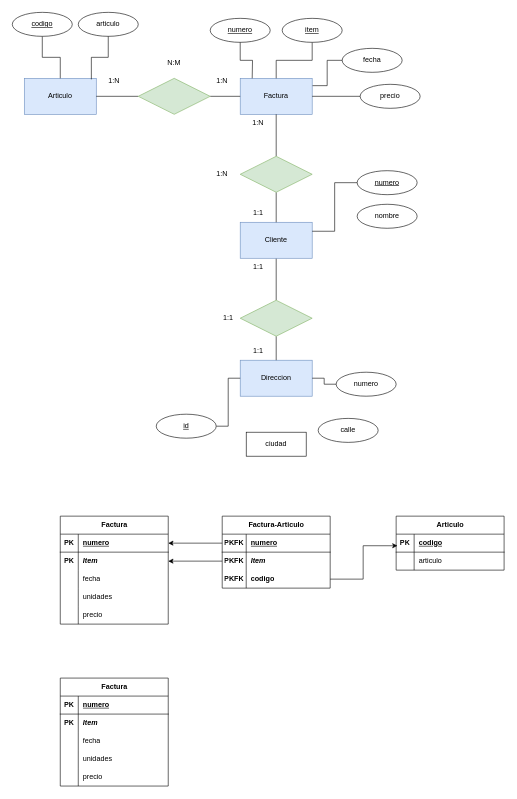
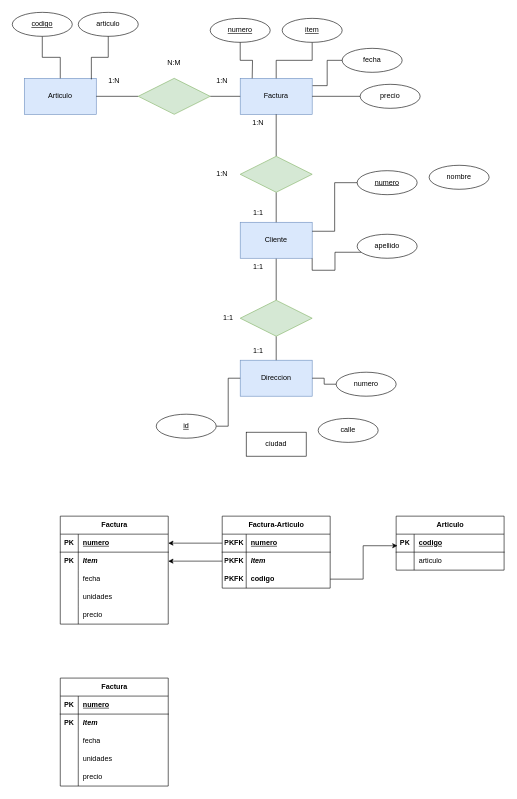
- <mxCell id="29" value="nombre" style="ellipse;whiteSpace=wrap;html=1;align=center;" vertex="1" parent="1"><mxGeometry x="595" y="340" width="100" height="40" as="geometry" /></mxCell>
+ <mxCell id="29" value="nombre" style="ellipse;whiteSpace=wrap;html=1;align=center;" vertex="1" parent="1"><mxGeometry x="715" y="275" width="100" height="40" as="geometry" /></mxCell>
+ <mxCell id="31" value="apellido" style="ellipse;whiteSpace=wrap;html=1;align=center;" vertex="1" parent="1"><mxGeometry x="595" y="390" width="100" height="40" as="geometry" /></mxCell>
+ <mxCell id="30" style="edgeStyle=orthogonalEdgeStyle;rounded=0;orthogonalLoop=1;jettySize=auto;html=1;entryX=1;entryY=1;entryDx=0;entryDy=0;endArrow=none;endFill=0;" edge="1" parent="1" source="31" target="5"><mxGeometry relative="1" as="geometry"><Array as="points"><mxPoint x="558" y="420" /><mxPoint x="558" y="450" /><mxPoint x="520" y="450" /></Array></mxGeometry></mxCell>
